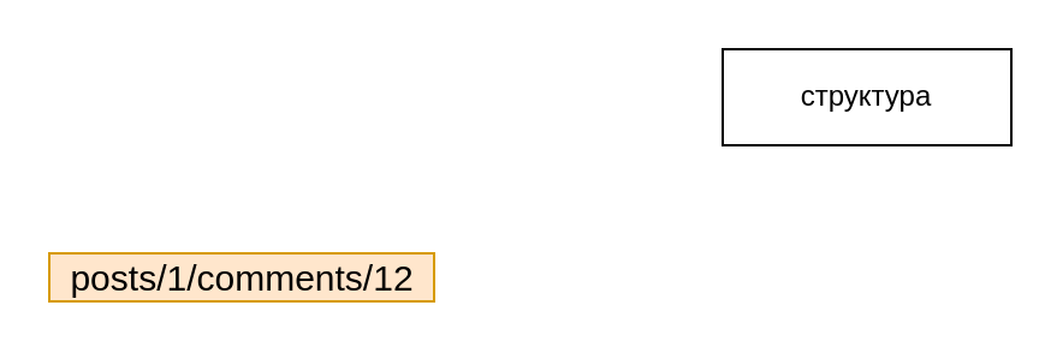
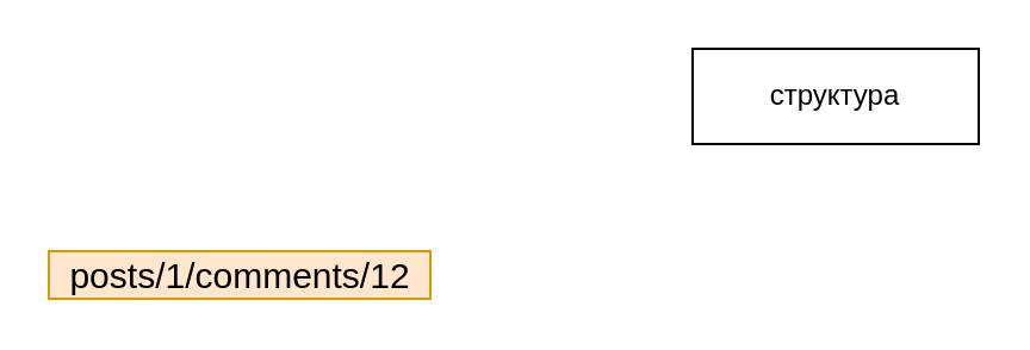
- <mxCell id="2" value="структура" style="rounded=0;whiteSpace=wrap;html=1;" parent="1" vertex="1"><mxGeometry x="300" y="20" width="120" height="40" as="geometry" /></mxCell>
+ <mxCell id="2" value="структура" style="rounded=0;whiteSpace=wrap;html=1;" parent="1" vertex="1"><mxGeometry x="290" y="20" width="120" height="40" as="geometry" /></mxCell>
